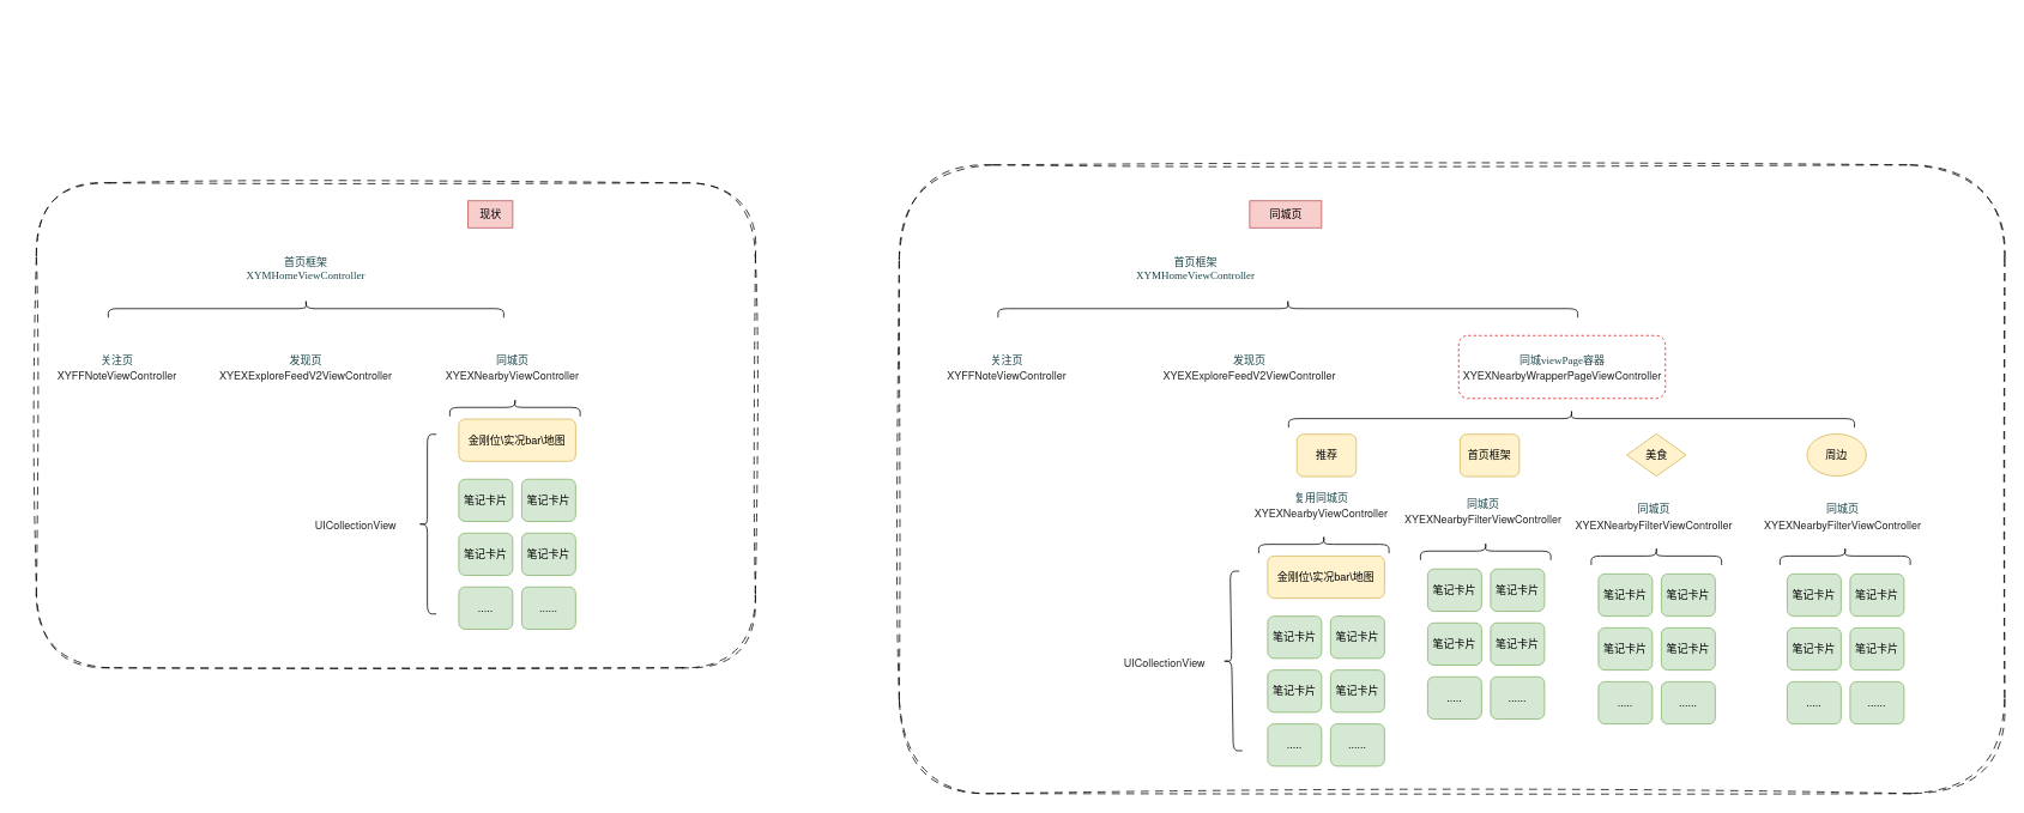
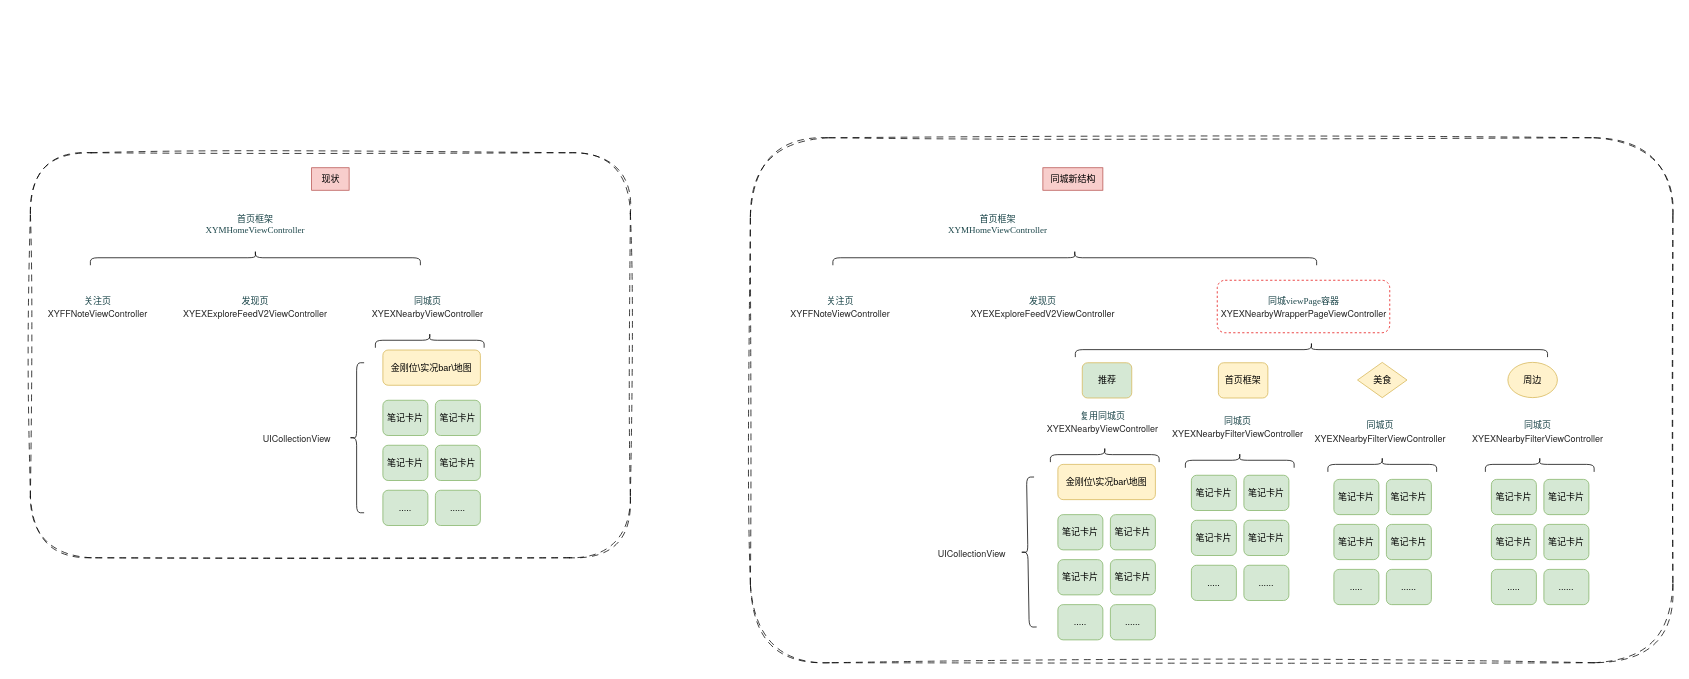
- <mxCell id="18" value="现状" style="text;html=1;align=center;verticalAlign=middle;resizable=0;points=[];autosize=1;strokeColor=#b85450;fillColor=#f8cecc;" vertex="1" parent="1"><mxGeometry x="520" y="223" width="50" height="30" as="geometry" /></mxCell>
+ <mxCell id="18" value="现状" style="text;html=1;align=center;verticalAlign=middle;resizable=0;points=[];autosize=1;strokeColor=#b85450;fillColor=#f8cecc;" vertex="1" parent="1"><mxGeometry x="415" y="223" width="50" height="30" as="geometry" /></mxCell>
- <mxCell id="33" value="同城页" style="text;html=1;align=center;verticalAlign=middle;resizable=0;points=[];autosize=1;strokeColor=#b85450;fillColor=#f8cecc;" vertex="1" parent="1"><mxGeometry x="1390" y="223" width="80" height="30" as="geometry" /></mxCell>
+ <mxCell id="33" value="同城新结构" style="text;html=1;align=center;verticalAlign=middle;resizable=0;points=[];autosize=1;strokeColor=#b85450;fillColor=#f8cecc;" vertex="1" parent="1"><mxGeometry x="1390" y="223" width="80" height="30" as="geometry" /></mxCell>
- <mxCell id="37" value="推荐" style="rounded=1;whiteSpace=wrap;html=1;fillColor=#fff2cc;strokeColor=#d6b656;" vertex="1" parent="1"><mxGeometry x="1442.5" y="483" width="66" height="47" as="geometry" /></mxCell>
+ <mxCell id="37" value="推荐" style="rounded=1;whiteSpace=wrap;html=1;fillColor=#d5e8d4;strokeColor=#d6b656;" vertex="1" parent="1"><mxGeometry x="1442.5" y="483" width="66" height="47" as="geometry" /></mxCell>
